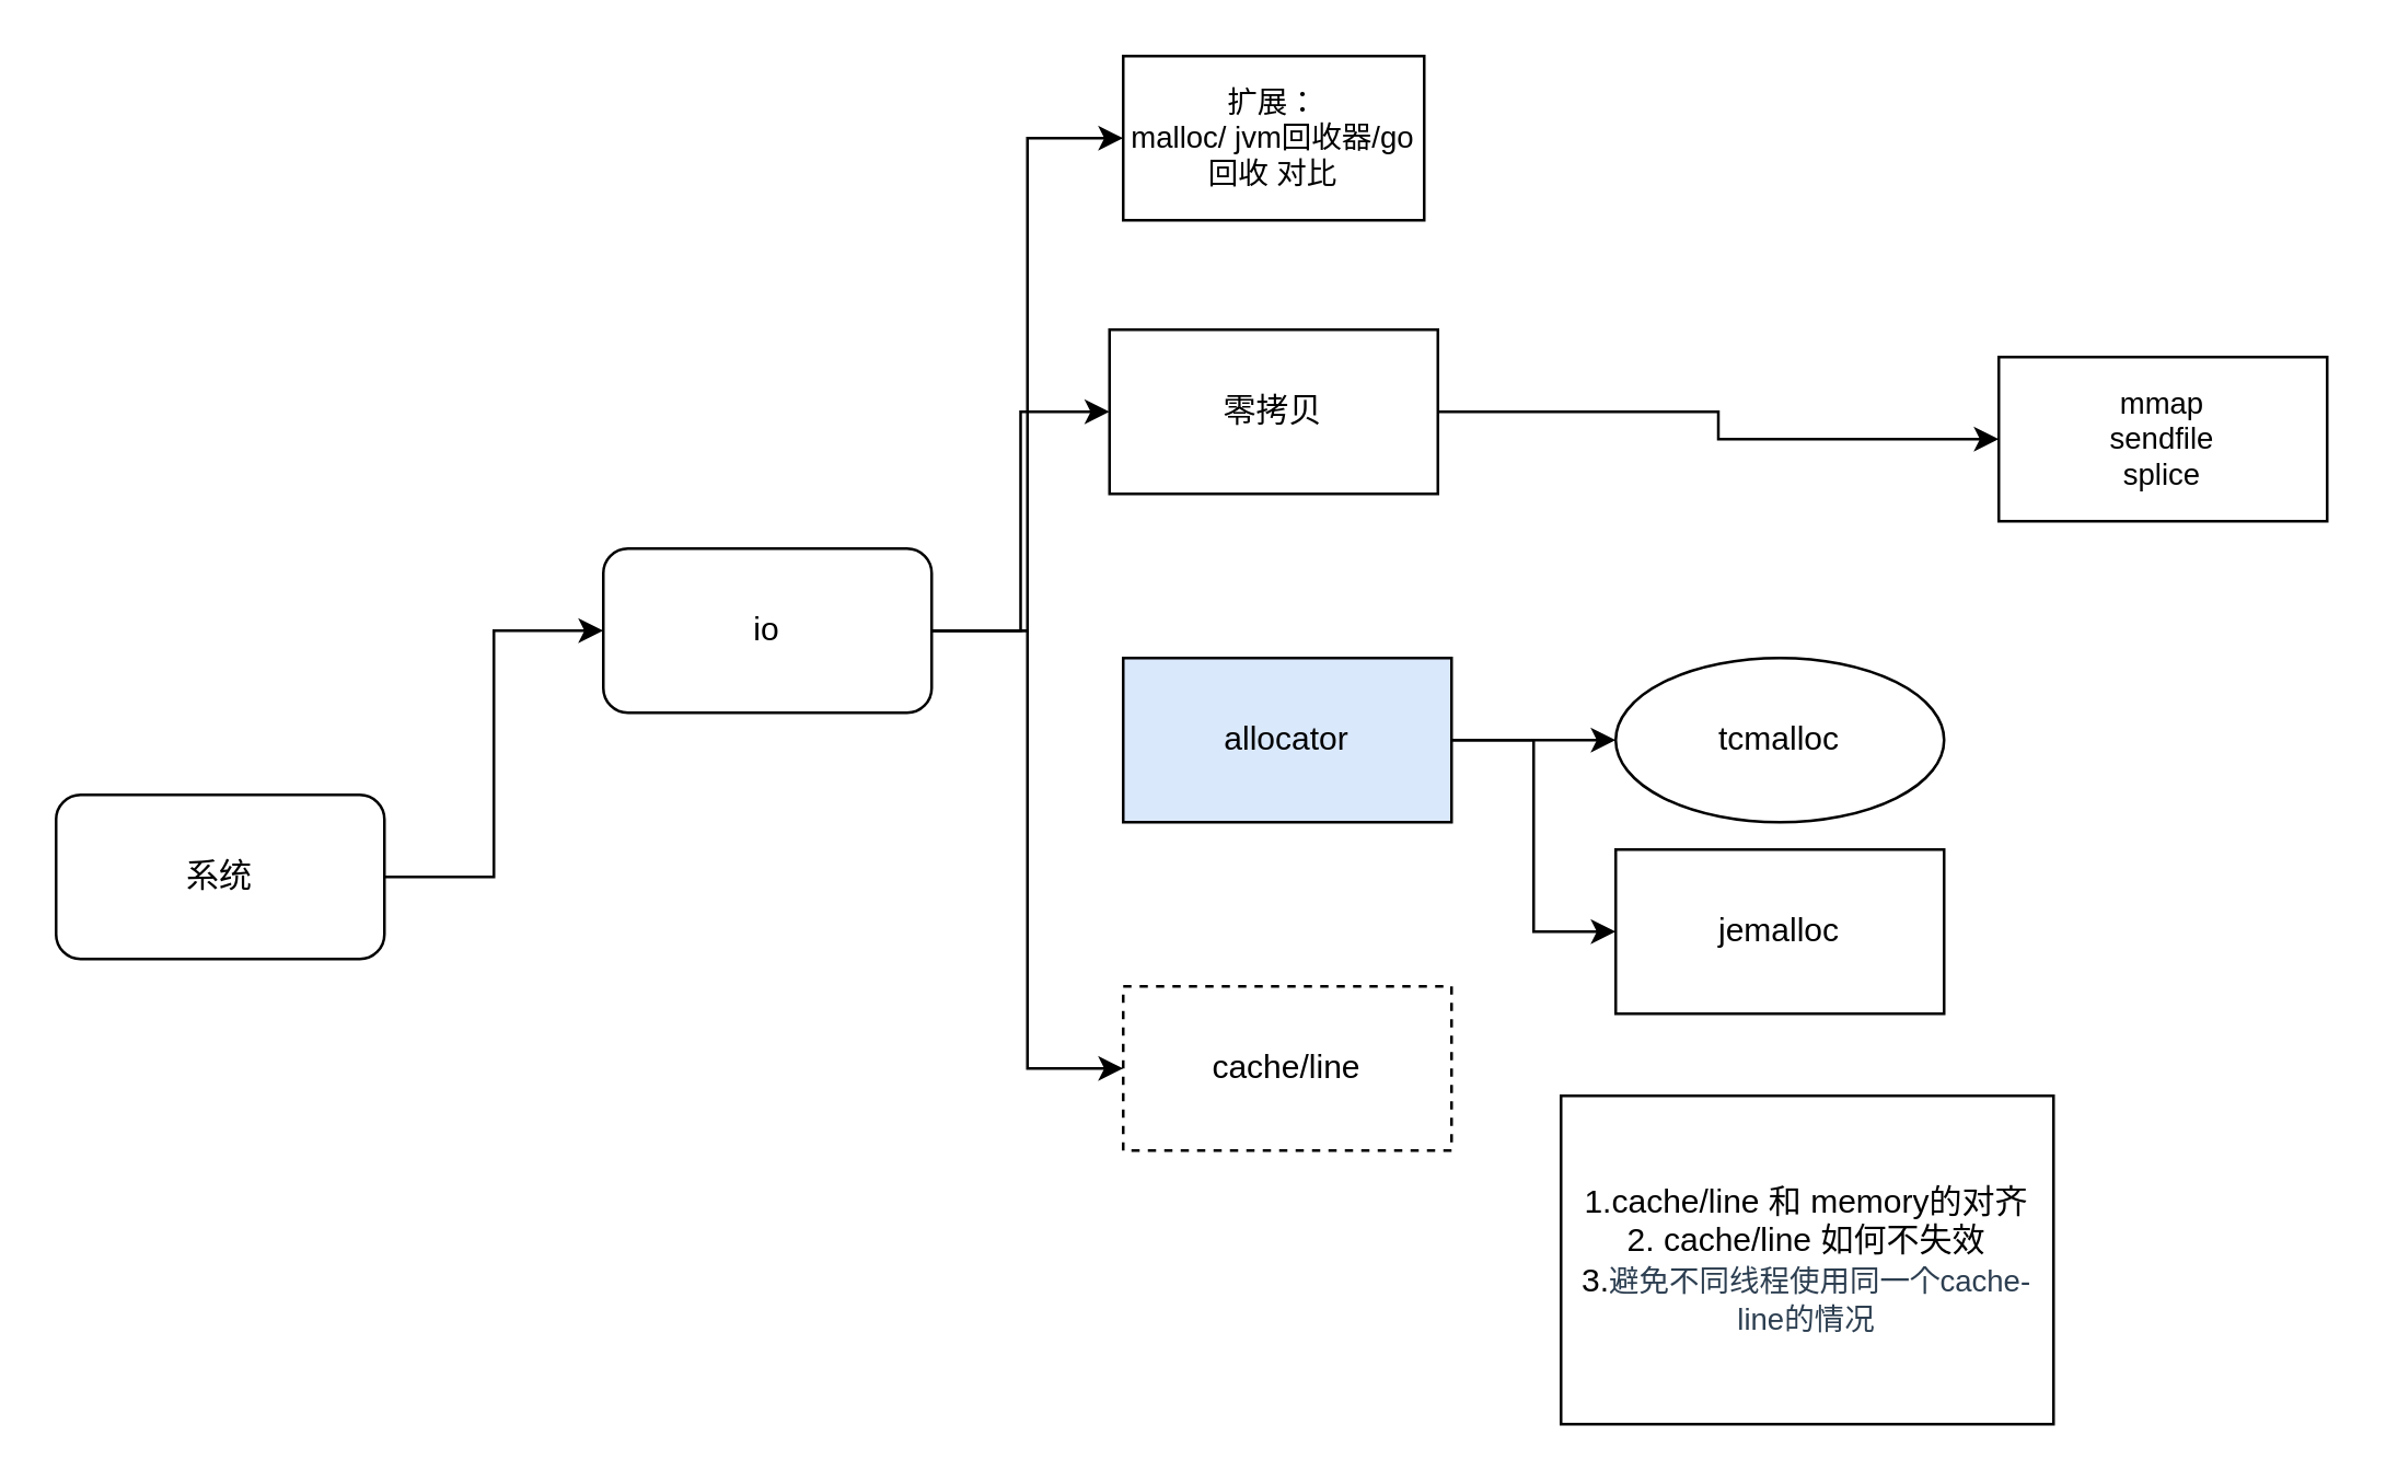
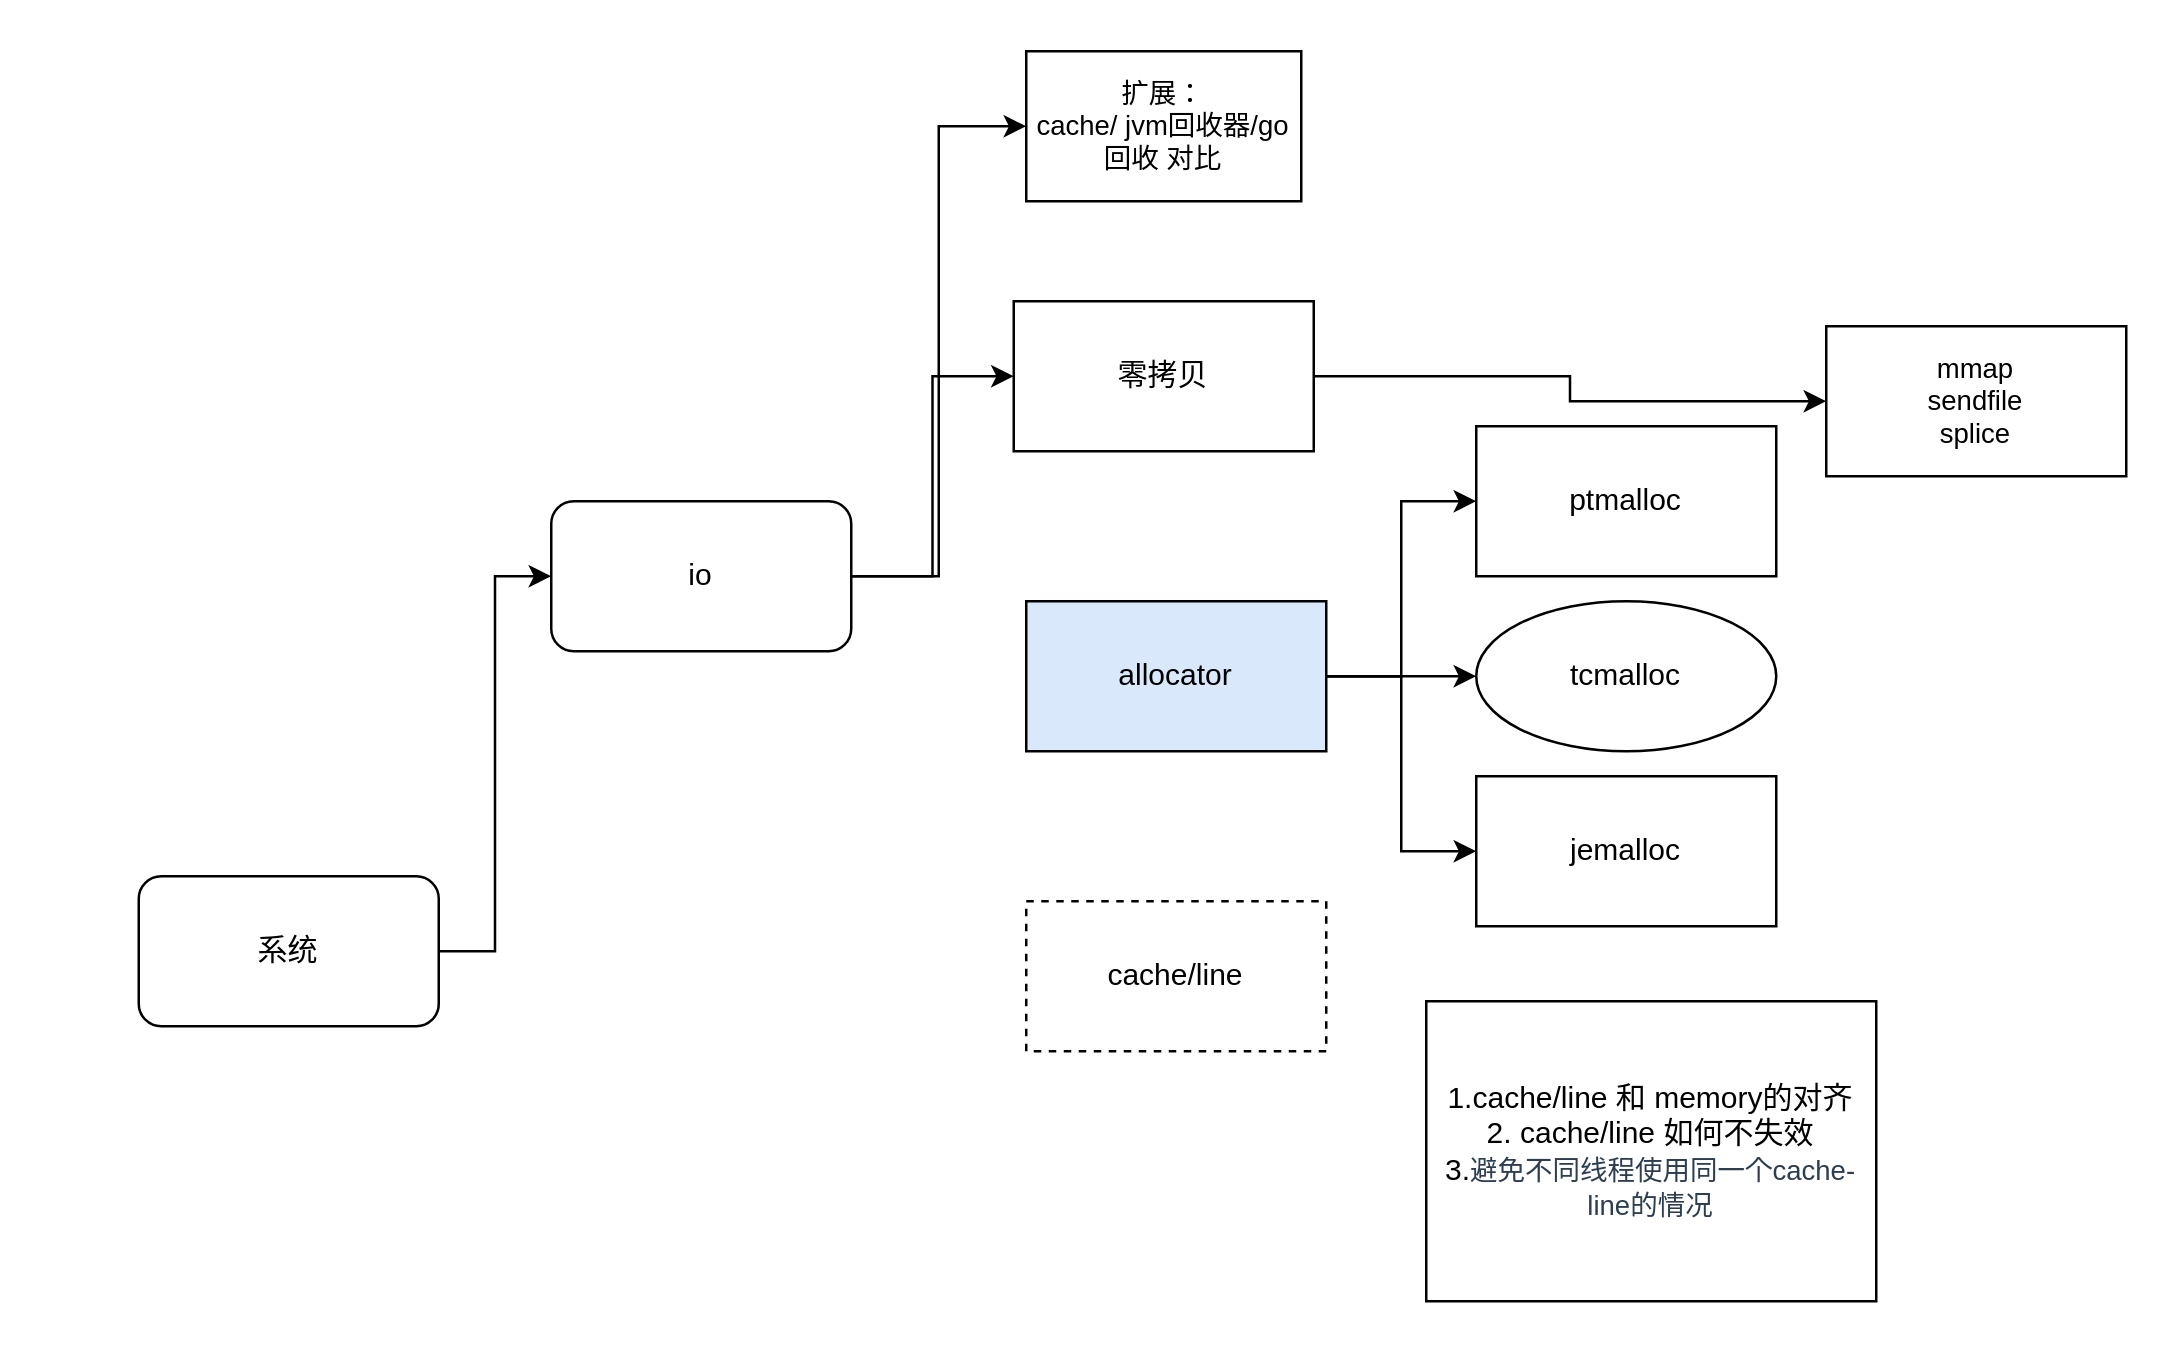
- <mxCell id="19" value="扩展：&lt;br&gt;malloc/ jvm回收器/go回收 对比" style="rounded=0;whiteSpace=wrap;html=1;fontSize=11;" vertex="1" parent="1"><mxGeometry x="410" y="20" width="110" height="60" as="geometry" /></mxCell>
+ <mxCell id="19" value="扩展：&lt;br&gt;cache/ jvm回收器/go回收 对比" style="rounded=0;whiteSpace=wrap;html=1;fontSize=11;" vertex="1" parent="1"><mxGeometry x="410" y="20" width="110" height="60" as="geometry" /></mxCell>
+ <mxCell id="15" value="ptmalloc" style="rounded=0;whiteSpace=wrap;html=1;" vertex="1" parent="1"><mxGeometry x="590" y="170" width="120" height="60" as="geometry" /></mxCell>
+ <mxCell id="12" style="edgeStyle=orthogonalEdgeStyle;rounded=0;orthogonalLoop=1;jettySize=auto;html=1;exitX=1;exitY=0.5;exitDx=0;exitDy=0;entryX=0;entryY=0.5;entryDx=0;entryDy=0;" edge="1" parent="1" source="13" target="15"><mxGeometry relative="1" as="geometry" /></mxCell>
- <mxCell id="3" value="系统" style="rounded=1;whiteSpace=wrap;html=1;" vertex="1" parent="1"><mxGeometry x="20" y="290" width="120" height="60" as="geometry" /></mxCell>
+ <mxCell id="3" value="系统" style="rounded=1;whiteSpace=wrap;html=1;" vertex="1" parent="1"><mxGeometry x="55" y="350" width="120" height="60" as="geometry" /></mxCell>
- <mxCell id="5" style="edgeStyle=orthogonalEdgeStyle;rounded=0;orthogonalLoop=1;jettySize=auto;html=1;exitX=1;exitY=0.5;exitDx=0;exitDy=0;entryX=0;entryY=0.5;entryDx=0;entryDy=0;" edge="1" parent="1" source="7" target="14"><mxGeometry relative="1" as="geometry" /></mxCell>
